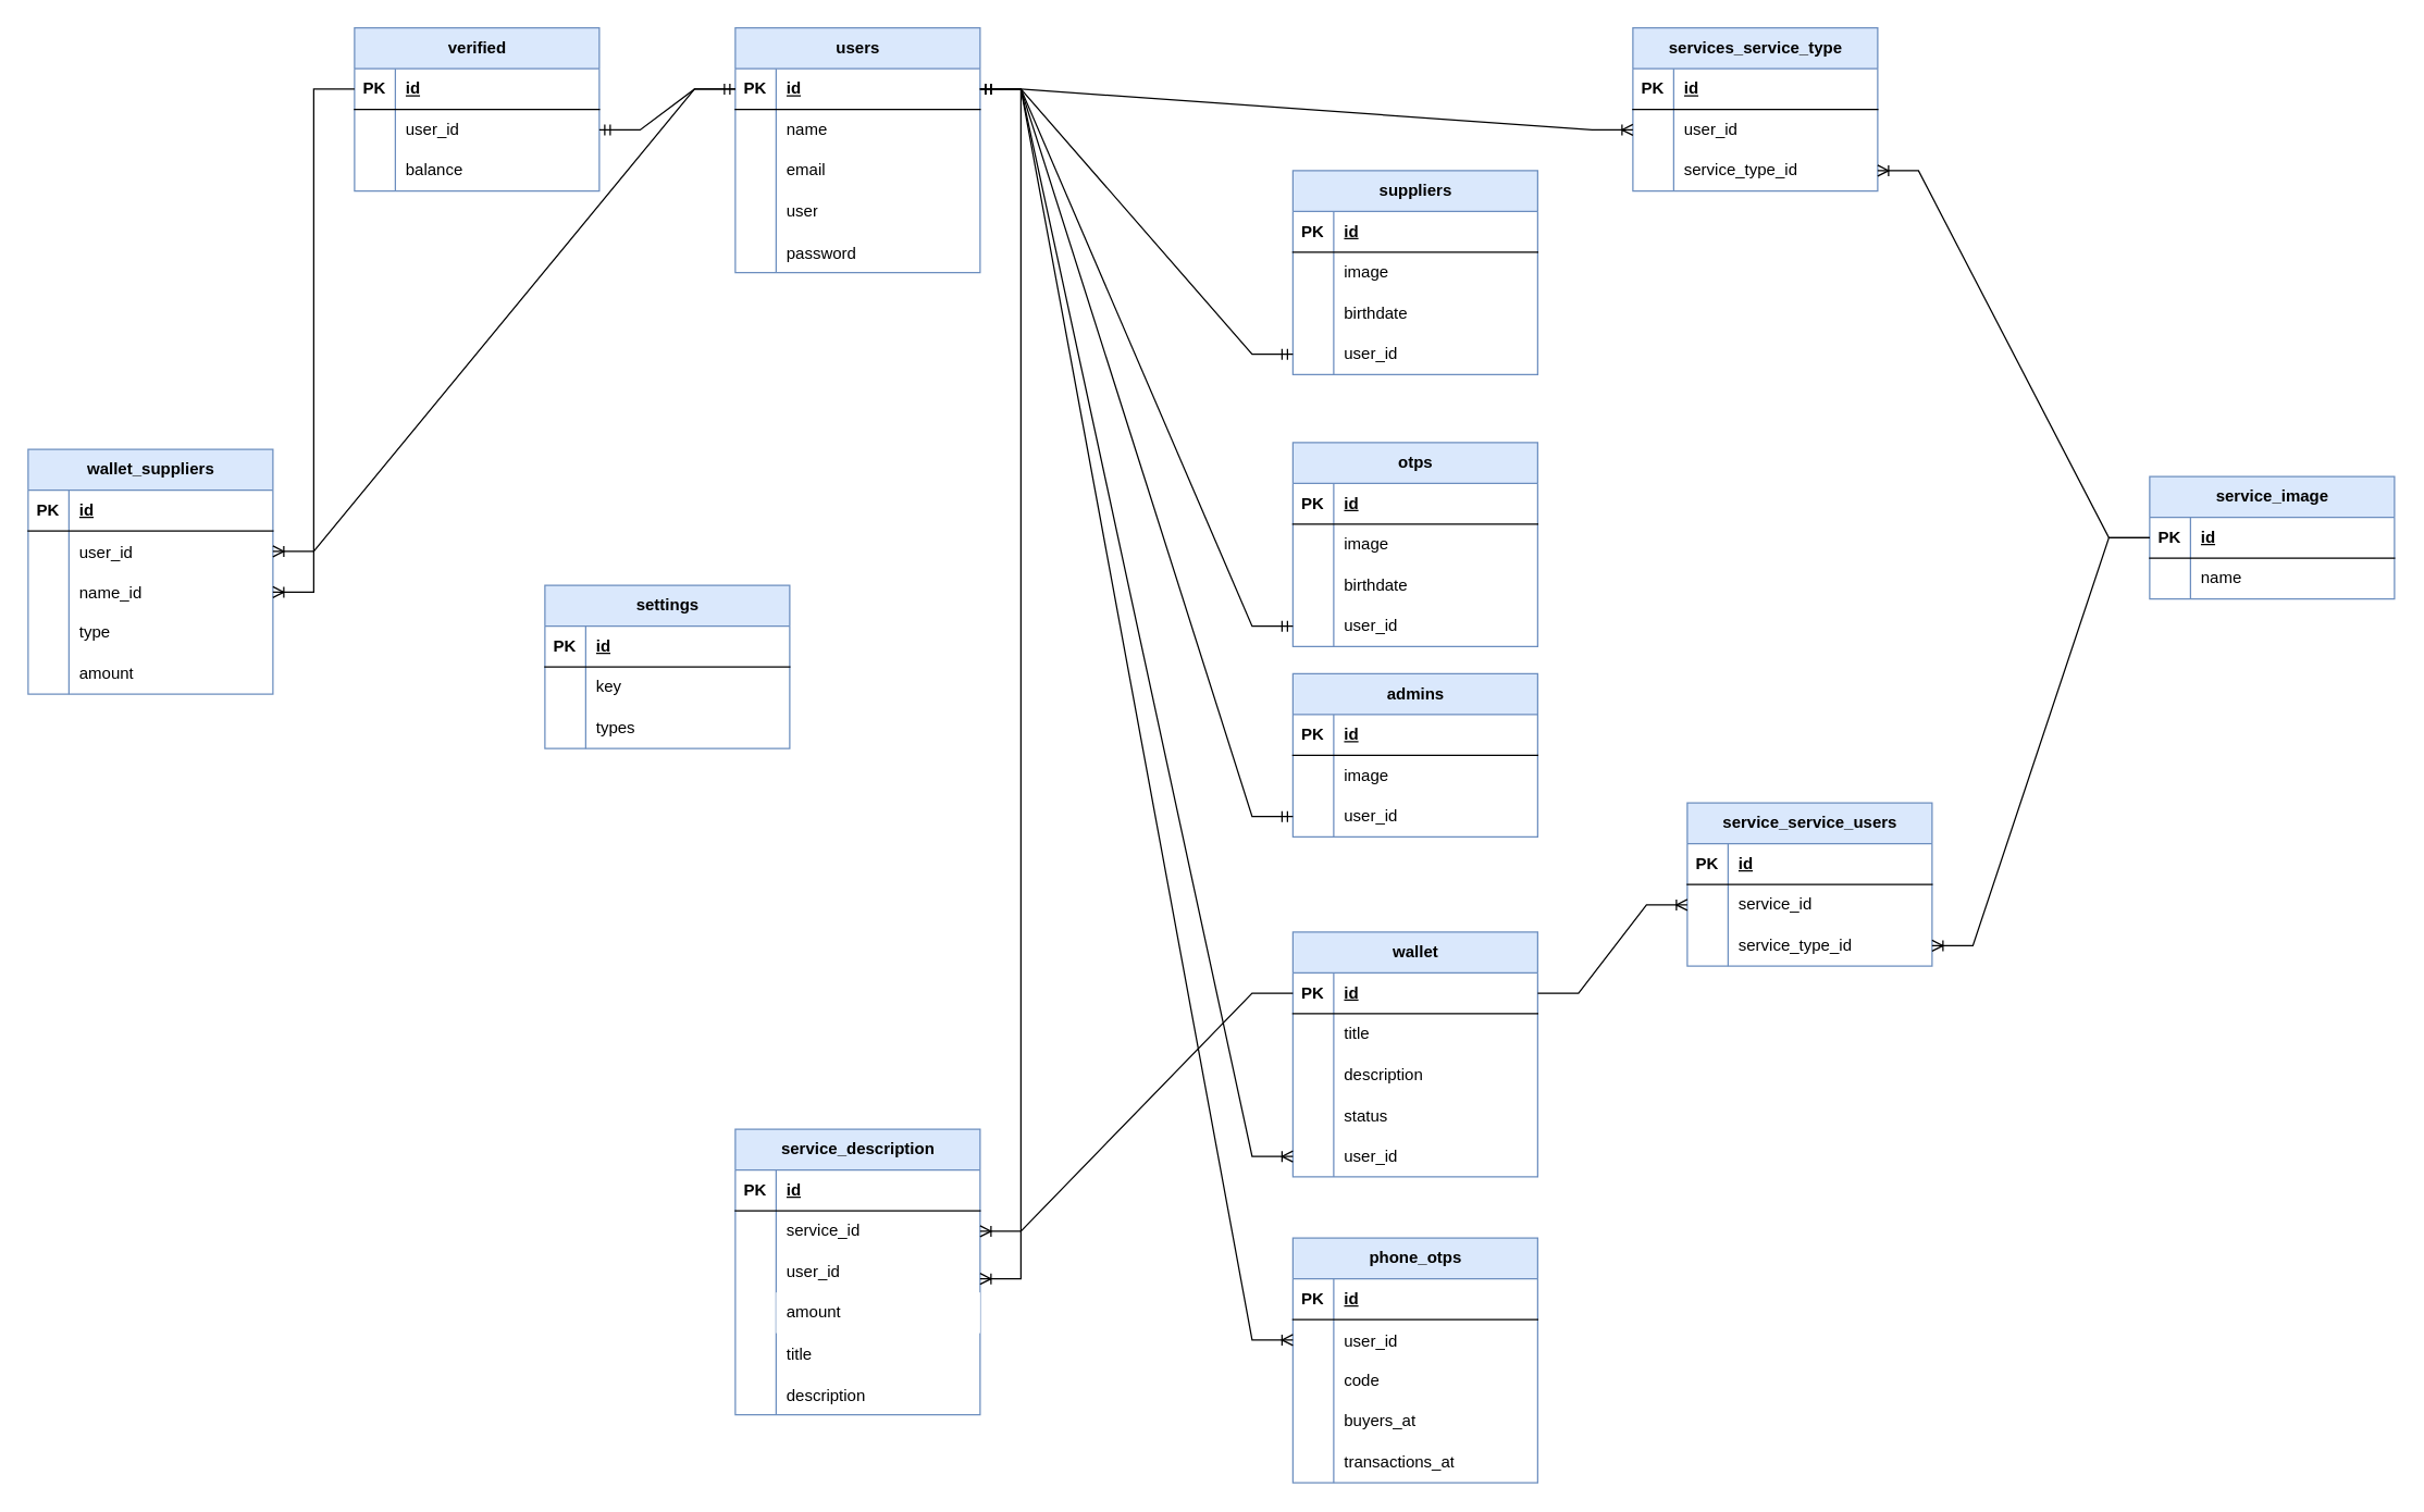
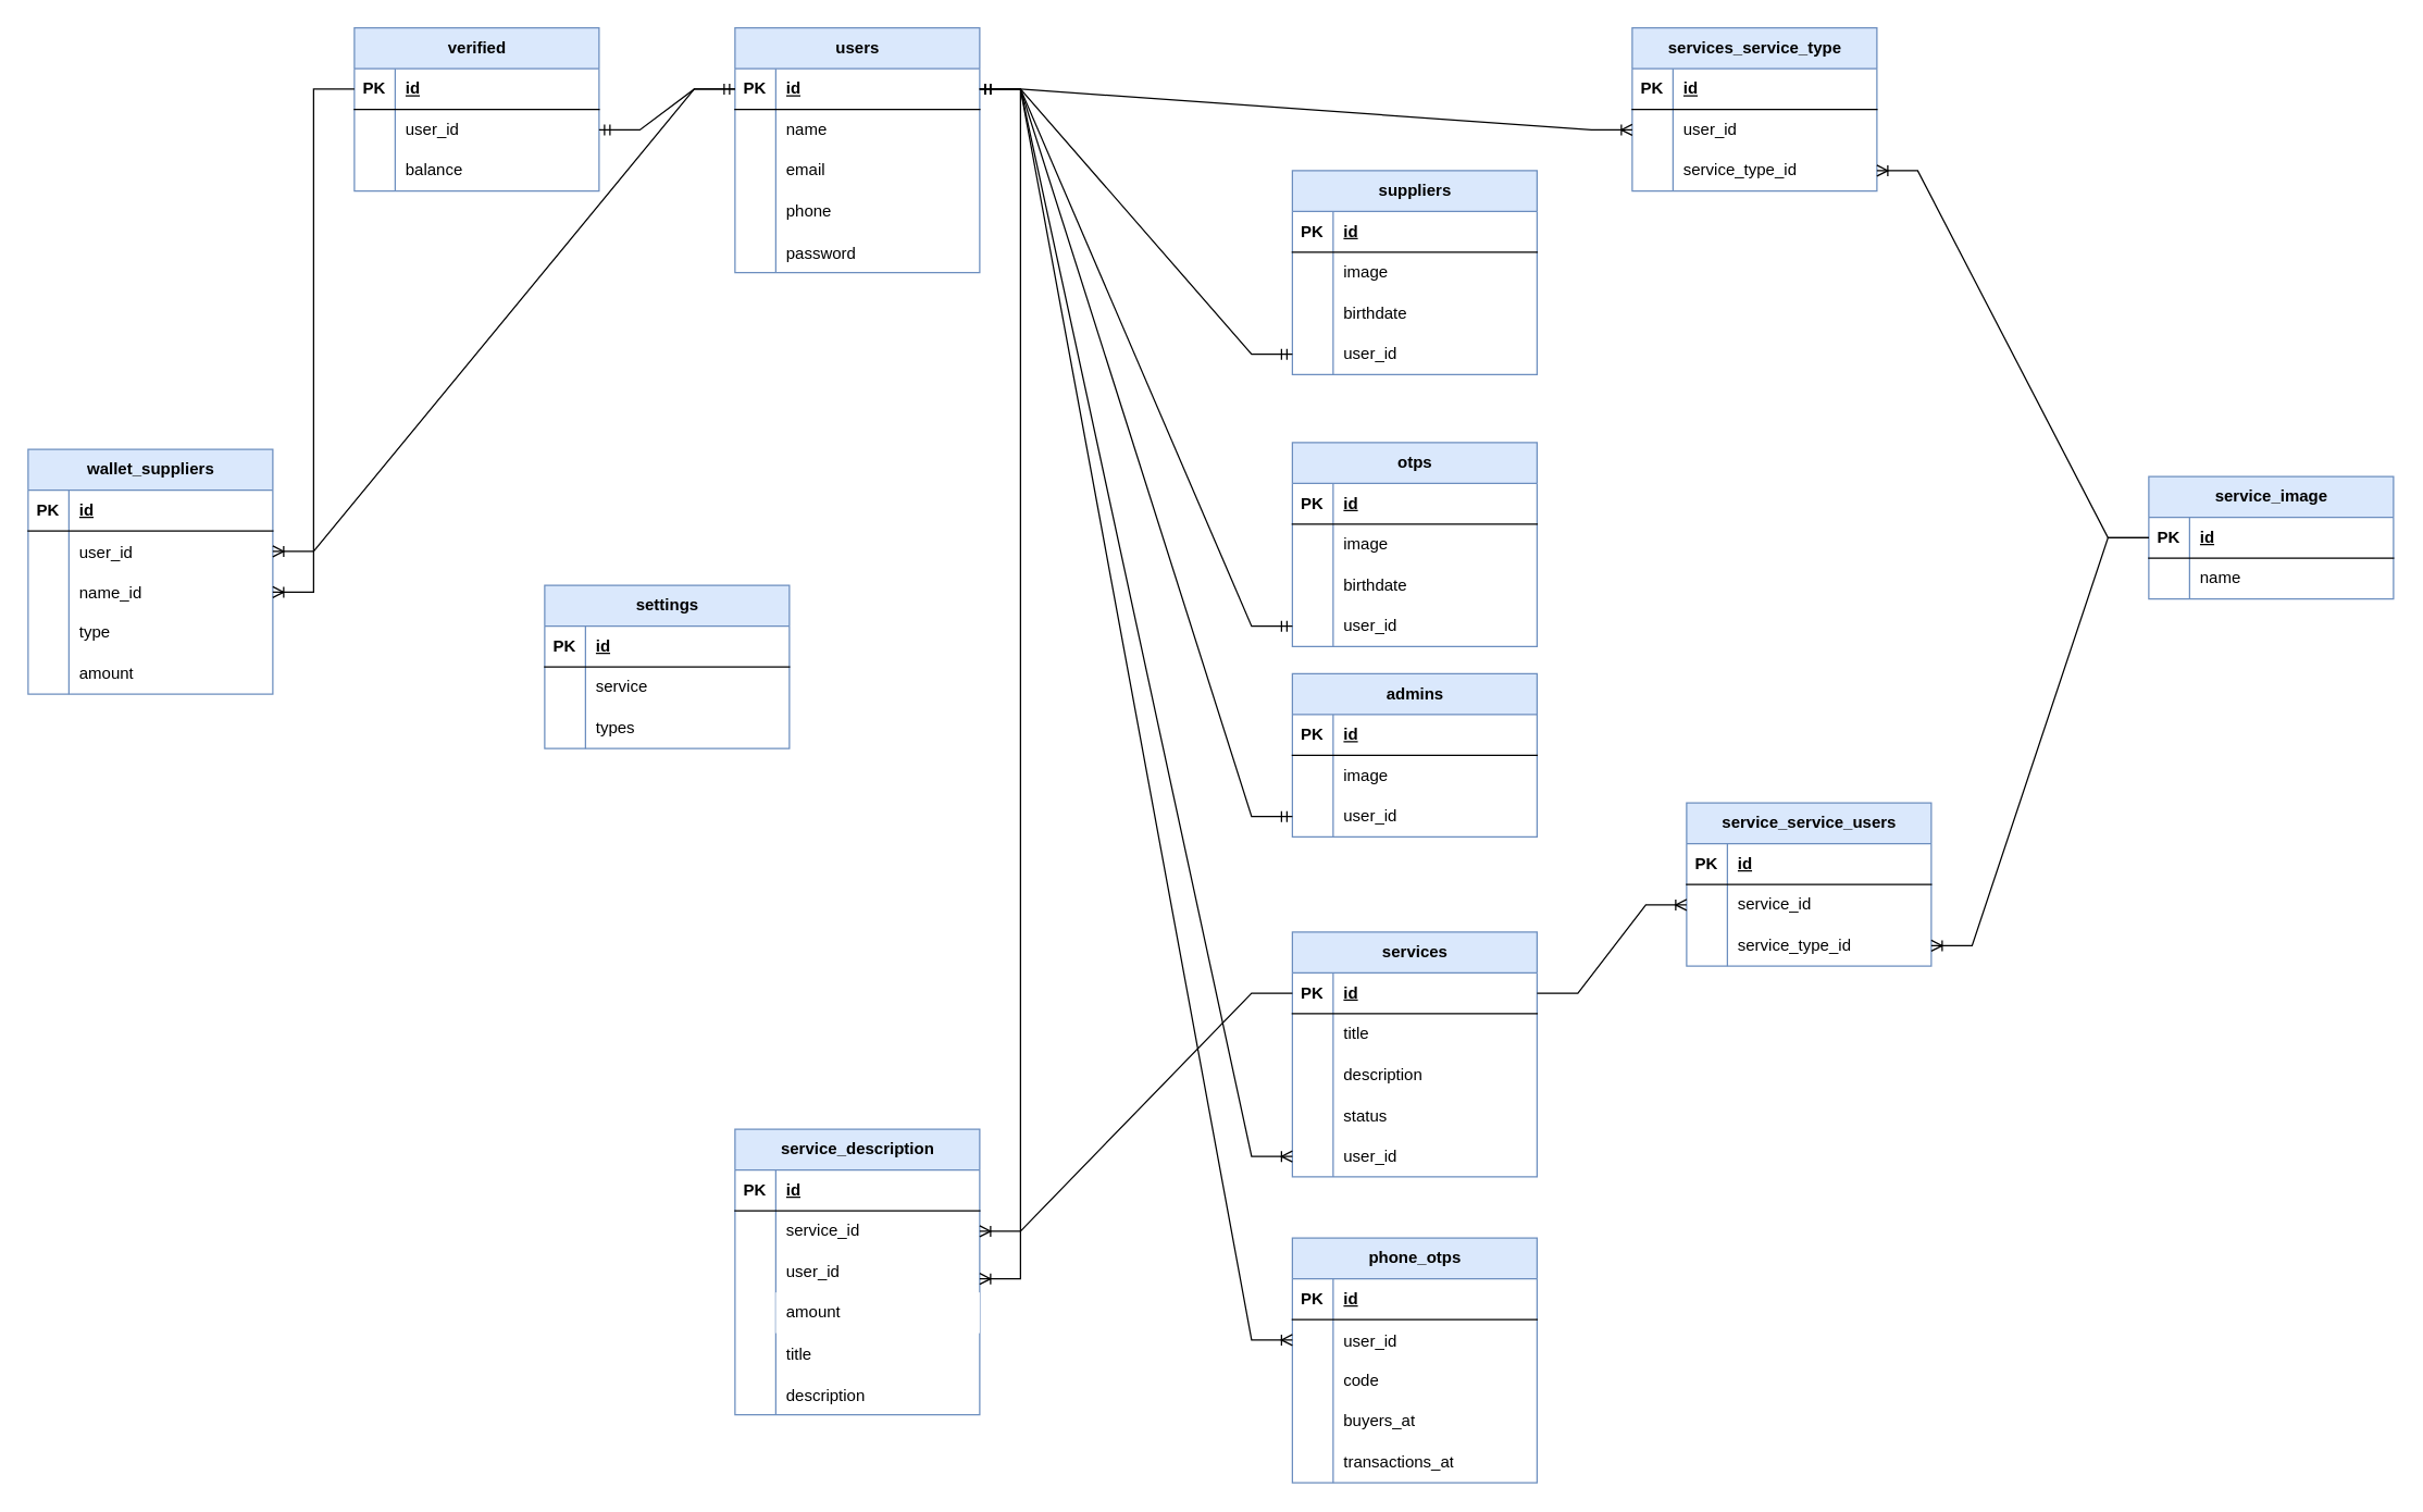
- <mxCell id="40" value="user" style="shape=partialRectangle;connectable=0;fillColor=none;top=0;left=0;bottom=0;right=0;align=left;spacingLeft=6;overflow=hidden;whiteSpace=wrap;html=1;" parent="38" vertex="1"><mxGeometry x="30" width="150" height="30" as="geometry"><mxRectangle width="150" height="30" as="alternateBounds" /></mxGeometry></mxCell>
+ <mxCell id="40" value="phone" style="shape=partialRectangle;connectable=0;fillColor=none;top=0;left=0;bottom=0;right=0;align=left;spacingLeft=6;overflow=hidden;whiteSpace=wrap;html=1;" parent="38" vertex="1"><mxGeometry x="30" width="150" height="30" as="geometry"><mxRectangle width="150" height="30" as="alternateBounds" /></mxGeometry></mxCell>
- <mxCell id="146" value="key" style="shape=partialRectangle;connectable=0;fillColor=none;top=0;left=0;bottom=0;right=0;align=left;spacingLeft=6;overflow=hidden;whiteSpace=wrap;html=1;" parent="144" vertex="1"><mxGeometry x="30" width="150" height="30" as="geometry"><mxRectangle width="150" height="30" as="alternateBounds" /></mxGeometry></mxCell>
+ <mxCell id="146" value="service" style="shape=partialRectangle;connectable=0;fillColor=none;top=0;left=0;bottom=0;right=0;align=left;spacingLeft=6;overflow=hidden;whiteSpace=wrap;html=1;" parent="144" vertex="1"><mxGeometry x="30" width="150" height="30" as="geometry"><mxRectangle width="150" height="30" as="alternateBounds" /></mxGeometry></mxCell>
- <mxCell id="85" value="wallet" style="shape=table;startSize=30;container=1;collapsible=1;childLayout=tableLayout;fixedRows=1;rowLines=0;fontStyle=1;align=center;resizeLast=1;html=1;fillColor=#dae8fc;strokeColor=#6c8ebf;" parent="1" vertex="1"><mxGeometry x="950" y="685" width="180" height="180" as="geometry" /></mxCell>
+ <mxCell id="85" value="services" style="shape=table;startSize=30;container=1;collapsible=1;childLayout=tableLayout;fixedRows=1;rowLines=0;fontStyle=1;align=center;resizeLast=1;html=1;fillColor=#dae8fc;strokeColor=#6c8ebf;" parent="1" vertex="1"><mxGeometry x="950" y="685" width="180" height="180" as="geometry" /></mxCell>
